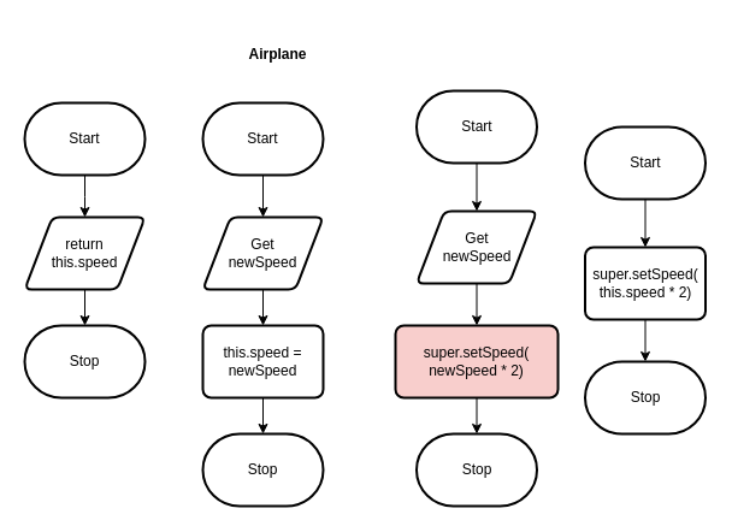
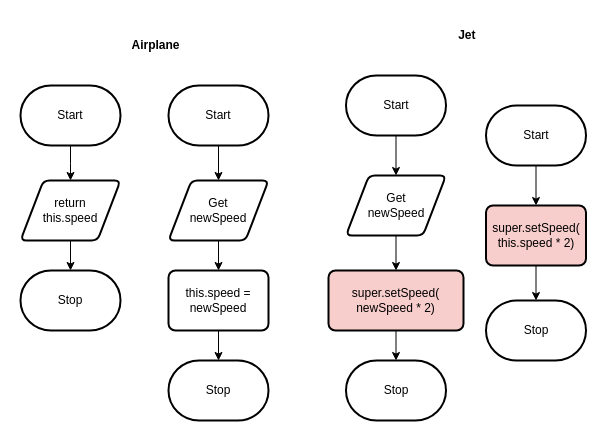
+ <mxCell id="20" value="&lt;b&gt;Jet&amp;nbsp;&lt;br&gt;&lt;/b&gt;" style="text;html=1;align=center;verticalAlign=middle;resizable=0;points=[];autosize=1;strokeColor=none;fillColor=none;" vertex="1" parent="1"><mxGeometry x="447.5" y="20" width="40" height="30" as="geometry" /></mxCell>
- <mxCell id="11" value="&lt;b&gt;Airplane&lt;/b&gt;" style="text;html=1;align=center;verticalAlign=middle;resizable=0;points=[];autosize=1;strokeColor=none;fillColor=none;" vertex="1" parent="1"><mxGeometry x="195" y="30" width="70" height="30" as="geometry" /></mxCell>
+ <mxCell id="11" value="&lt;b&gt;Airplane&lt;/b&gt;" style="text;html=1;align=center;verticalAlign=middle;resizable=0;points=[];autosize=1;strokeColor=none;fillColor=none;" vertex="1" parent="1"><mxGeometry x="120" y="30" width="70" height="30" as="geometry" /></mxCell>
- <mxCell id="22" value="super.setSpeed(&lt;br&gt;this.speed * 2)" style="rounded=1;whiteSpace=wrap;html=1;absoluteArcSize=1;arcSize=14;strokeWidth=2;fontSize=12;" vertex="1" parent="1"><mxGeometry x="485.5" y="205" width="100" height="60" as="geometry" /></mxCell>
+ <mxCell id="22" value="super.setSpeed(&lt;br&gt;this.speed * 2)" style="rounded=1;whiteSpace=wrap;html=1;absoluteArcSize=1;arcSize=14;strokeWidth=2;fontSize=12;fillColor=#f8cecc;" vertex="1" parent="1"><mxGeometry x="485.5" y="205" width="100" height="60" as="geometry" /></mxCell>
